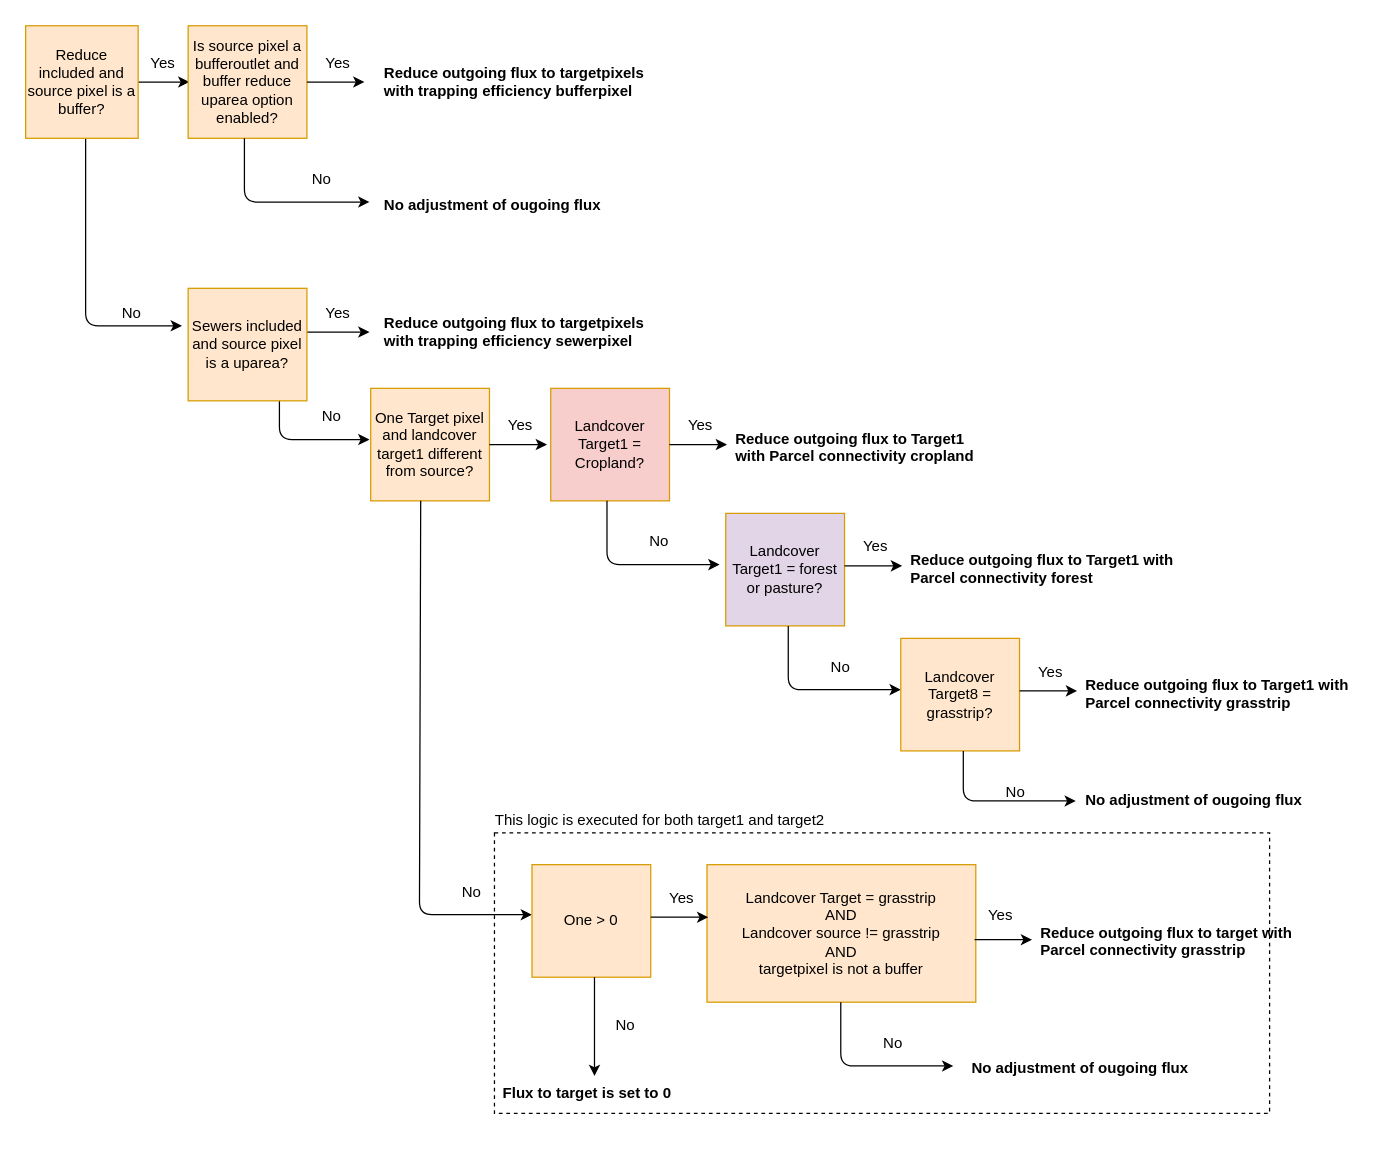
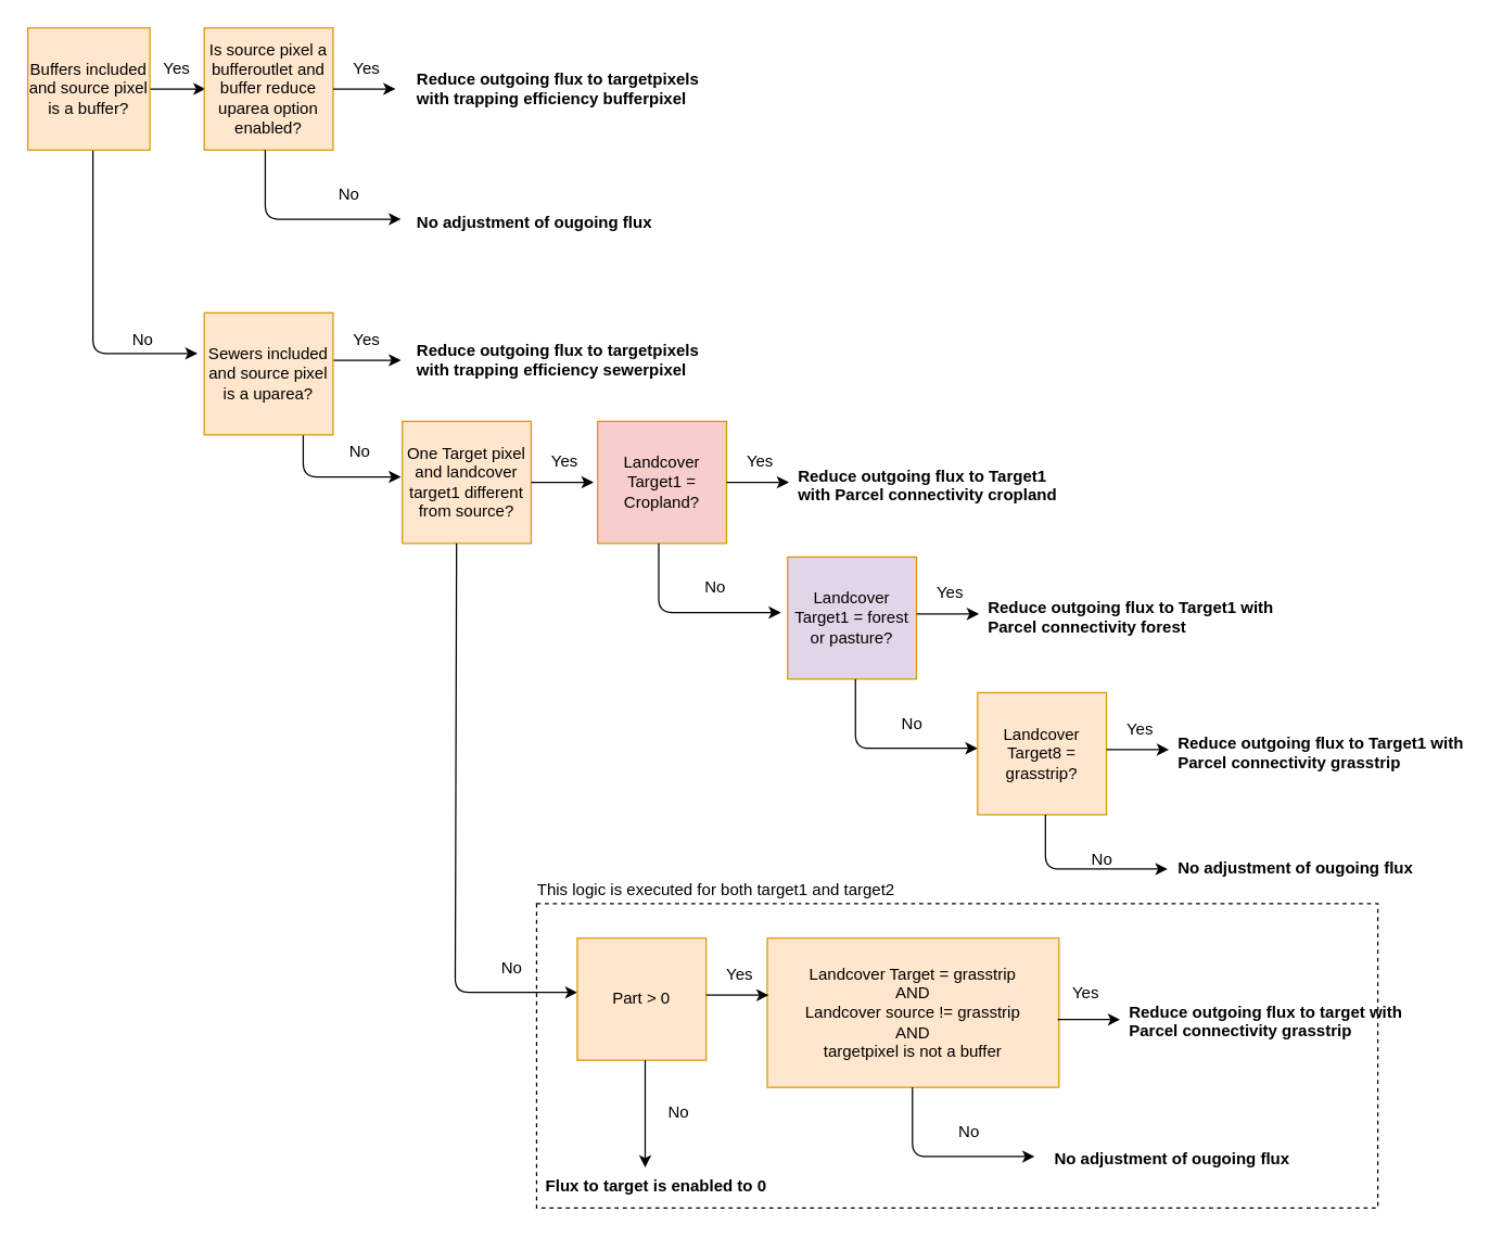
- <mxCell id="19" value="Reduce included and source pixel is a buffer?" style="whiteSpace=wrap;html=1;aspect=fixed;fillColor=#ffe6cc;strokeColor=#d79b00;" vertex="1" parent="1"><mxGeometry x="20" y="20" width="90" height="90" as="geometry" /></mxCell>
+ <mxCell id="19" value="Buffers included and source pixel is a buffer?" style="whiteSpace=wrap;html=1;aspect=fixed;fillColor=#ffe6cc;strokeColor=#d79b00;" vertex="1" parent="1"><mxGeometry x="20" y="20" width="90" height="90" as="geometry" /></mxCell>
- <mxCell id="50" value="One &amp;gt; 0" style="rounded=0;whiteSpace=wrap;html=1;align=center;fillColor=#ffe6cc;strokeColor=#d79b00;" vertex="1" parent="1"><mxGeometry x="425" y="691" width="95" height="90" as="geometry" /></mxCell>
+ <mxCell id="50" value="Part &amp;gt; 0" style="rounded=0;whiteSpace=wrap;html=1;align=center;fillColor=#ffe6cc;strokeColor=#d79b00;" vertex="1" parent="1"><mxGeometry x="425" y="691" width="95" height="90" as="geometry" /></mxCell>
- <mxCell id="55" value="&lt;b&gt;Flux to target is set to 0&lt;/b&gt;" style="text;whiteSpace=wrap;html=1;" vertex="1" parent="1"><mxGeometry x="400" y="860" width="180" height="40" as="geometry" /></mxCell>
+ <mxCell id="55" value="&lt;b&gt;Flux to target is enabled to 0&lt;/b&gt;" style="text;whiteSpace=wrap;html=1;" vertex="1" parent="1"><mxGeometry x="400" y="860" width="180" height="40" as="geometry" /></mxCell>
